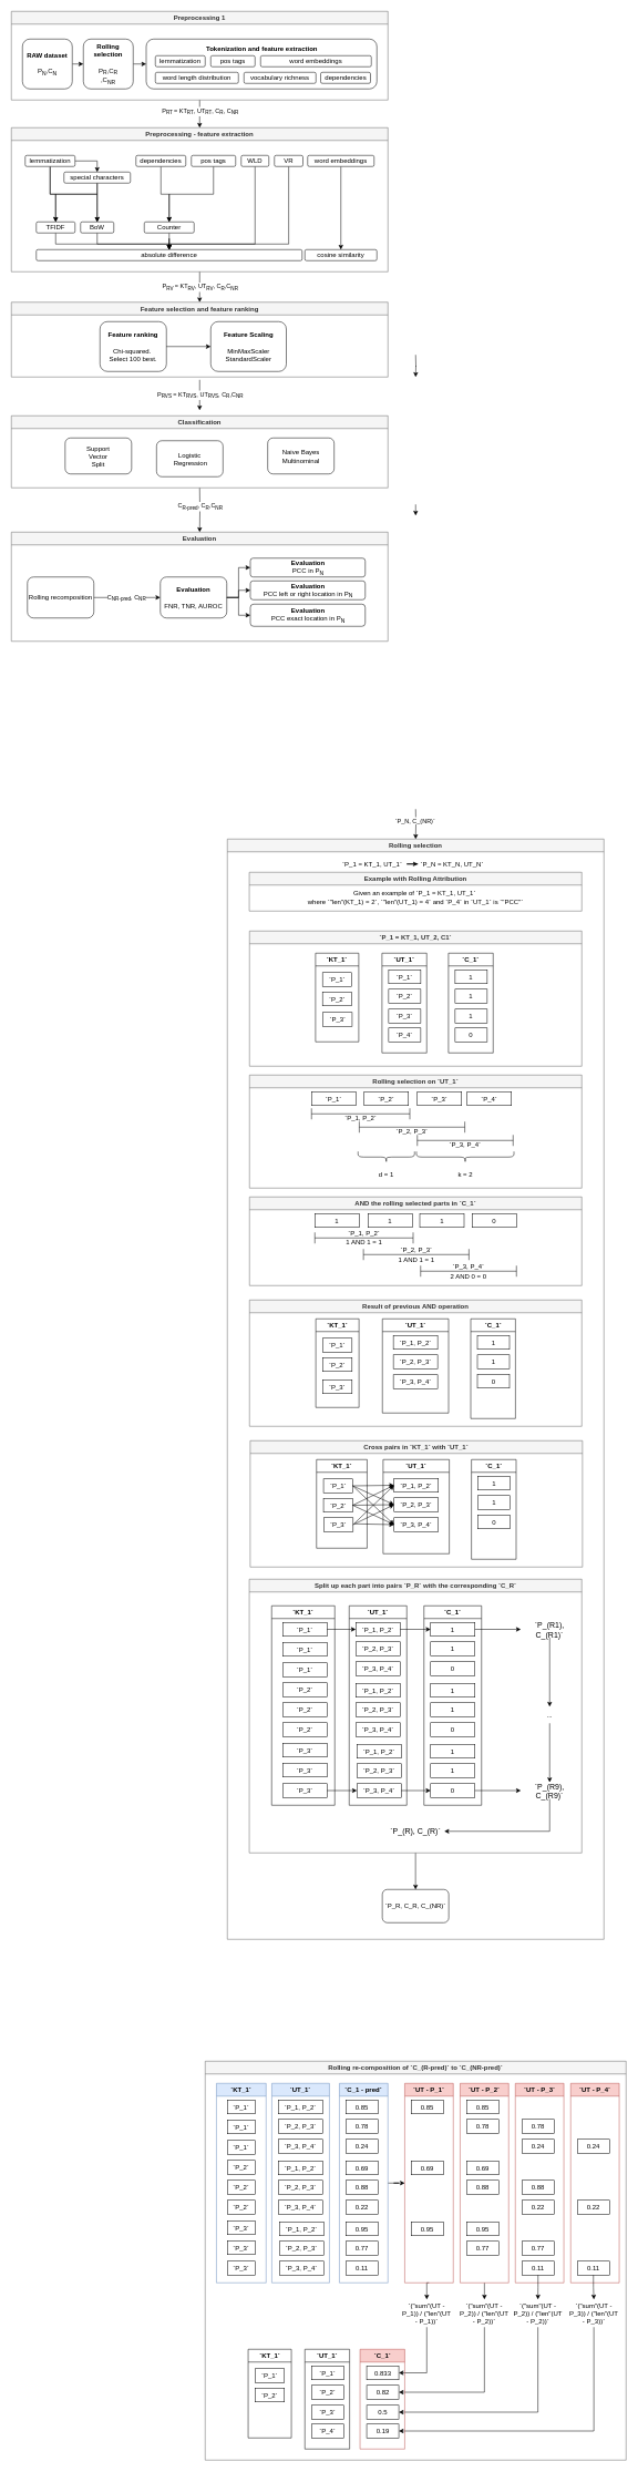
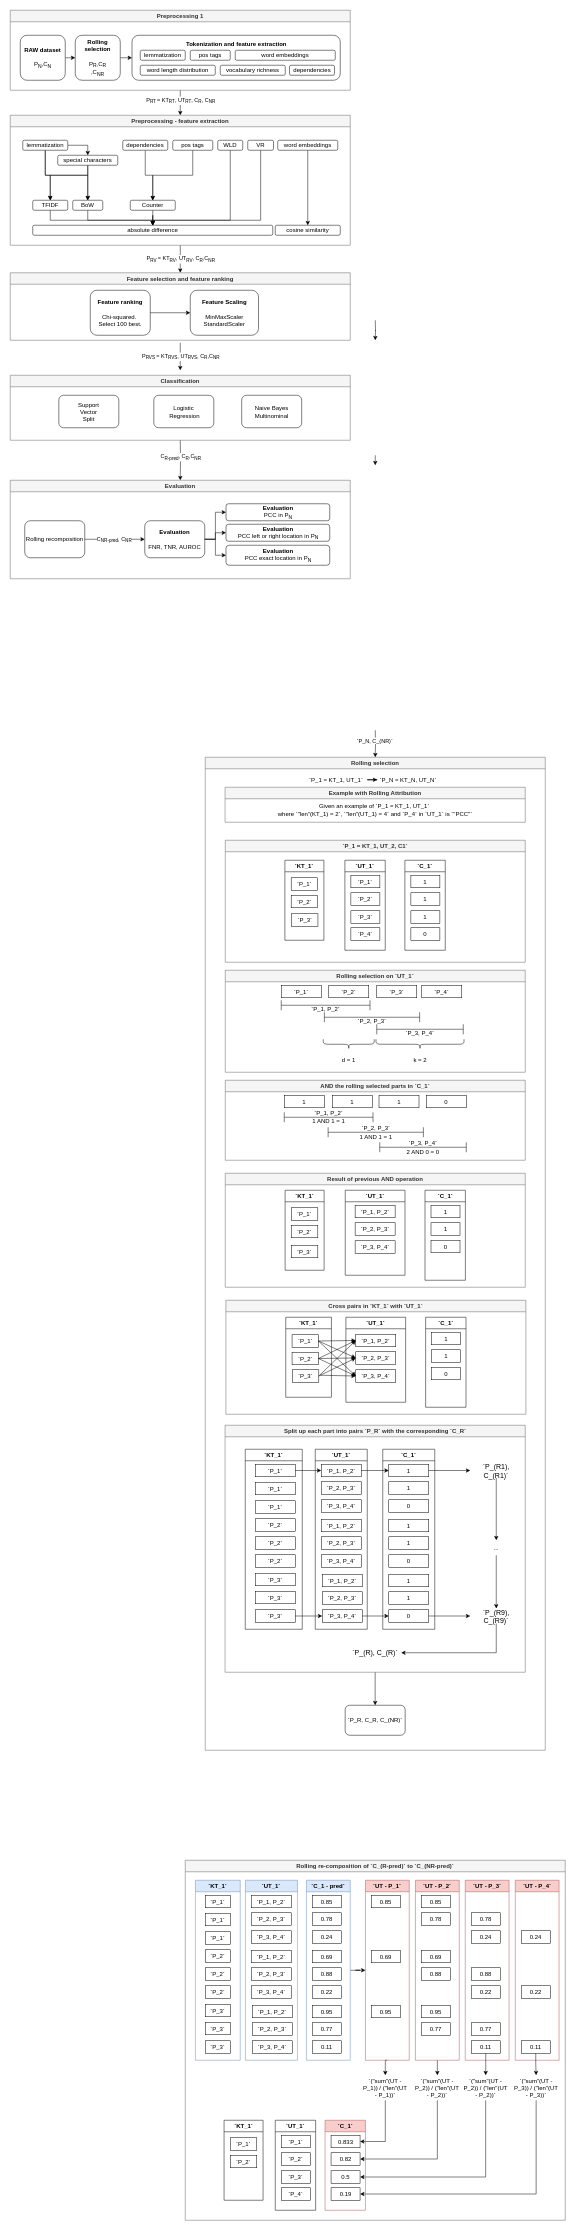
- <mxCell id="55" value="&lt;div&gt;Logistic&lt;/div&gt;&lt;div&gt;&amp;nbsp;Regression&lt;/div&gt;" style="rounded=1;whiteSpace=wrap;html=1;" parent="53" vertex="1"><mxGeometry x="262.13" y="45" width="120" height="65" as="geometry" /></mxCell>
+ <mxCell id="55" value="&lt;div&gt;Logistic&lt;/div&gt;&lt;div&gt;&amp;nbsp;Regression&lt;/div&gt;" style="rounded=1;whiteSpace=wrap;html=1;" parent="53" vertex="1"><mxGeometry x="287.13" y="40" width="120" height="65" as="geometry" /></mxCell>
